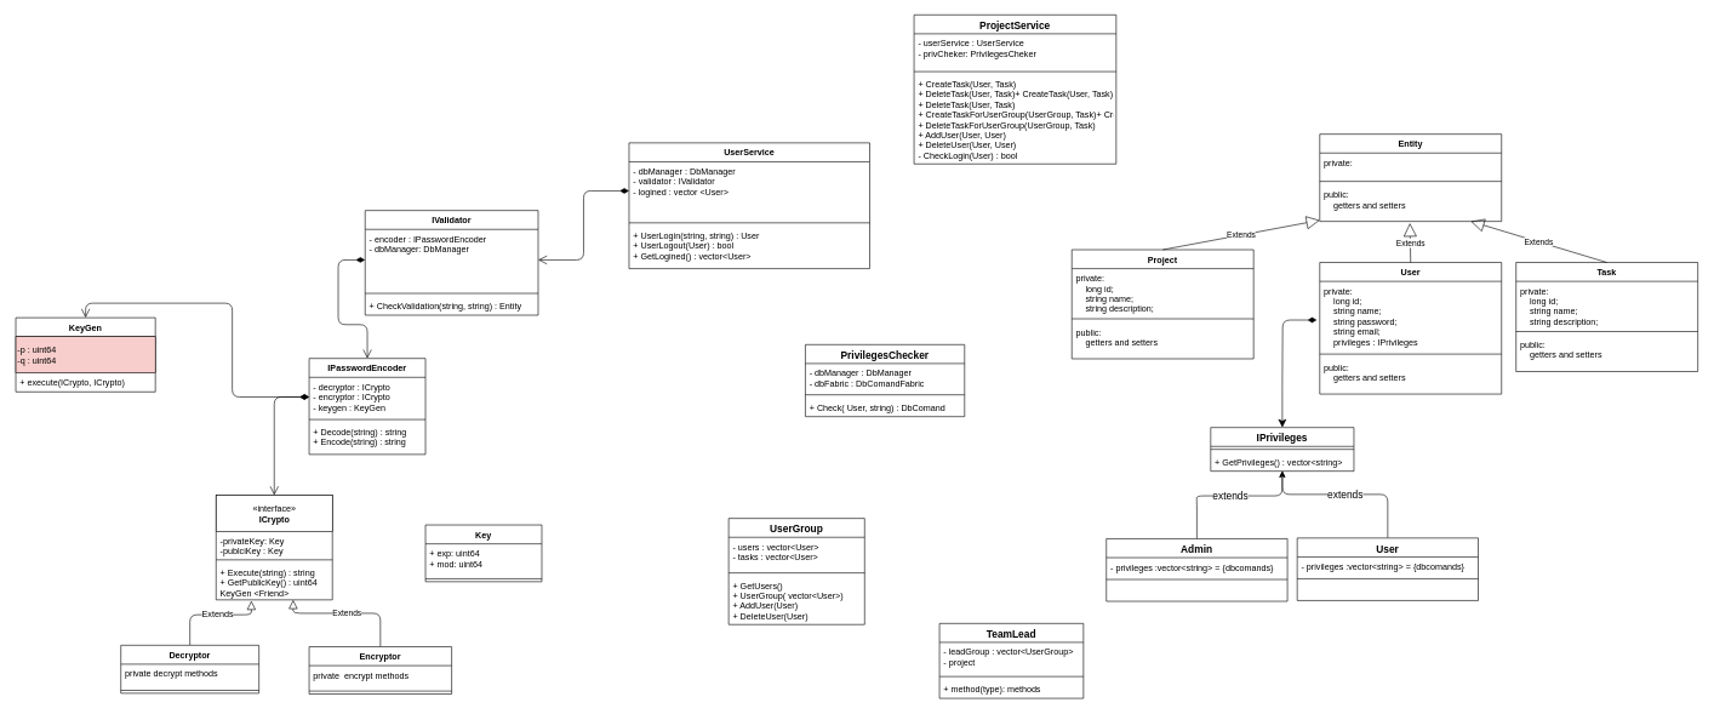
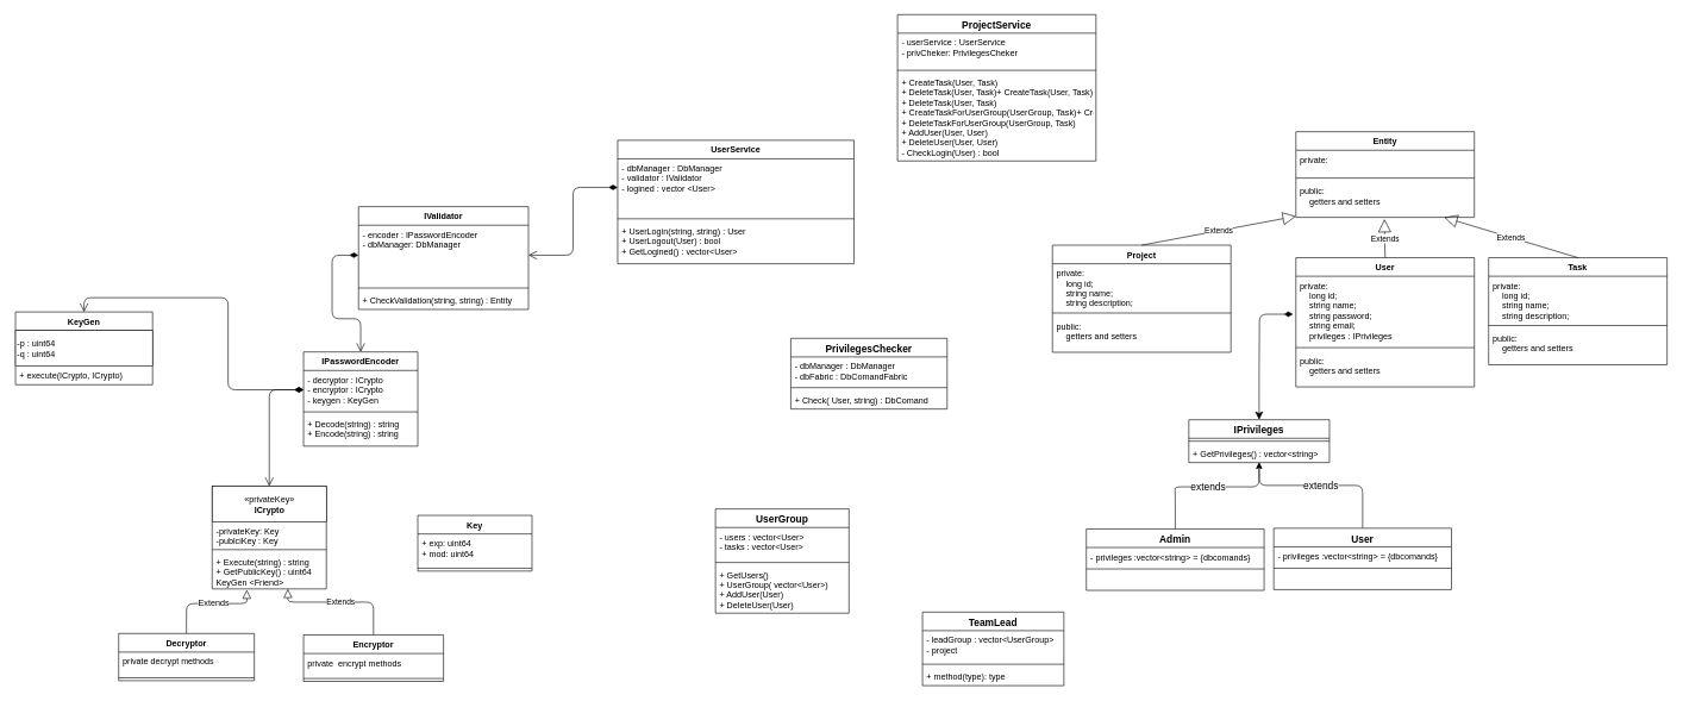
- <mxCell id="13" value="-p : uint64&lt;br&gt;-q : uint64" style="html=1;align=left;fillColor=#f8cecc;" parent="12" vertex="1"><mxGeometry y="26" width="192" height="50" as="geometry" /></mxCell>
+ <mxCell id="13" value="-p : uint64&lt;br&gt;-q : uint64" style="html=1;align=left;" parent="12" vertex="1"><mxGeometry y="26" width="192" height="50" as="geometry" /></mxCell>
- <mxCell id="16" value="«interface»&lt;br&gt;&lt;b&gt;ICrypto&lt;/b&gt;" style="html=1;" parent="15" vertex="1"><mxGeometry width="160" height="50" as="geometry" /></mxCell>
+ <mxCell id="16" value="«privateKey»&lt;br&gt;&lt;b&gt;ICrypto&lt;/b&gt;" style="html=1;" parent="15" vertex="1"><mxGeometry width="160" height="50" as="geometry" /></mxCell>
- <mxCell id="82" value="+ method(type): methods" style="text;strokeColor=none;fillColor=none;align=left;verticalAlign=top;spacingLeft=4;spacingRight=4;overflow=hidden;rotatable=0;points=[[0,0.5],[1,0.5]];portConstraint=eastwest;" vertex="1" parent="79"><mxGeometry y="77" width="198" height="26" as="geometry" /></mxCell>
+ <mxCell id="82" value="+ method(type): type" style="text;strokeColor=none;fillColor=none;align=left;verticalAlign=top;spacingLeft=4;spacingRight=4;overflow=hidden;rotatable=0;points=[[0,0.5],[1,0.5]];portConstraint=eastwest;" vertex="1" parent="79"><mxGeometry y="77" width="198" height="26" as="geometry" /></mxCell>
